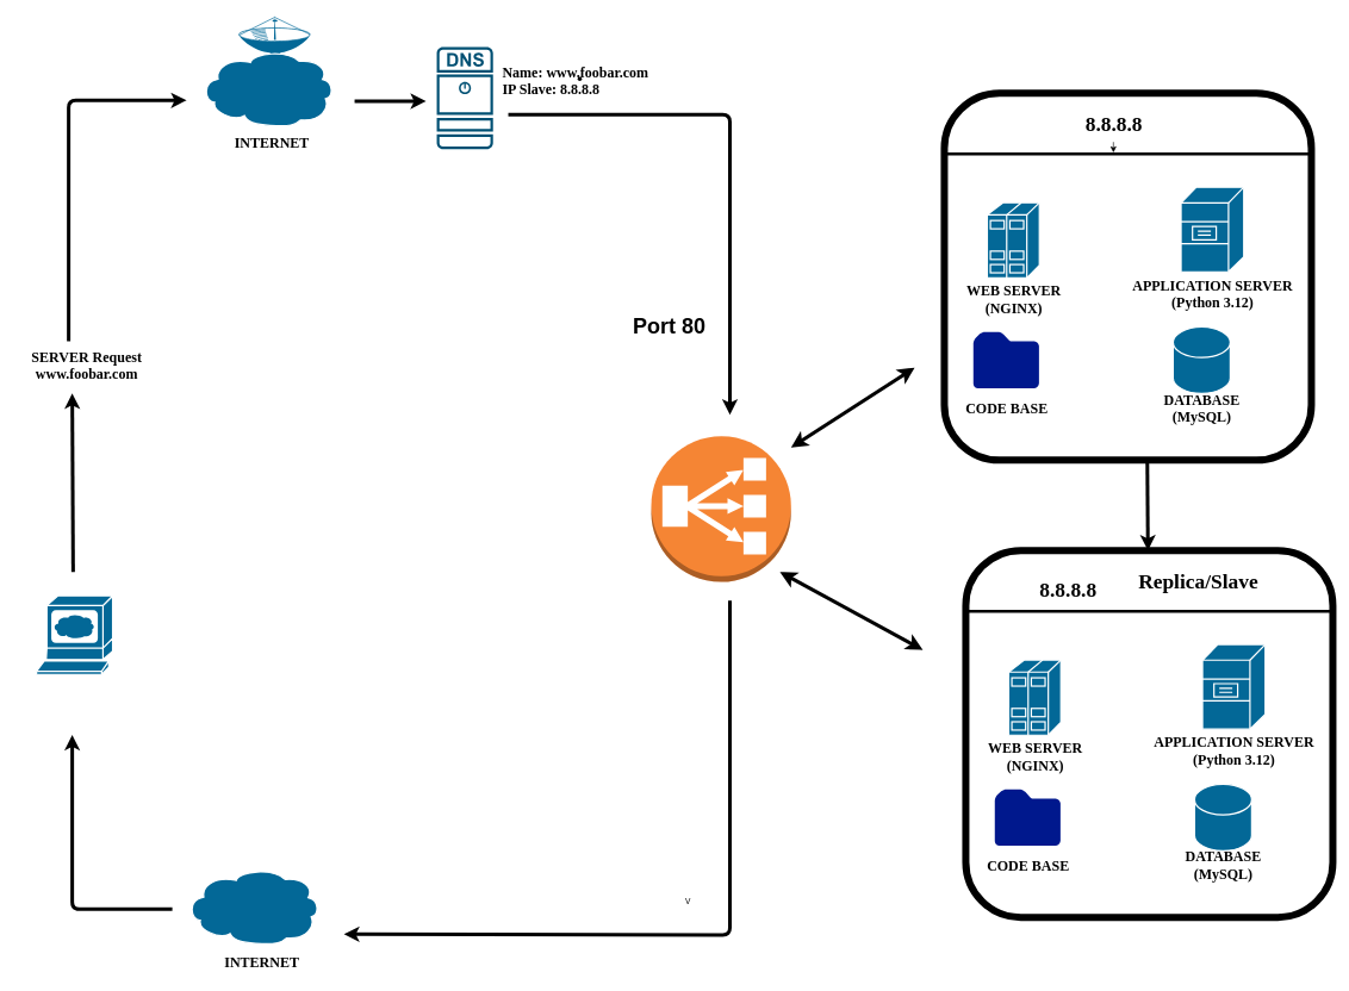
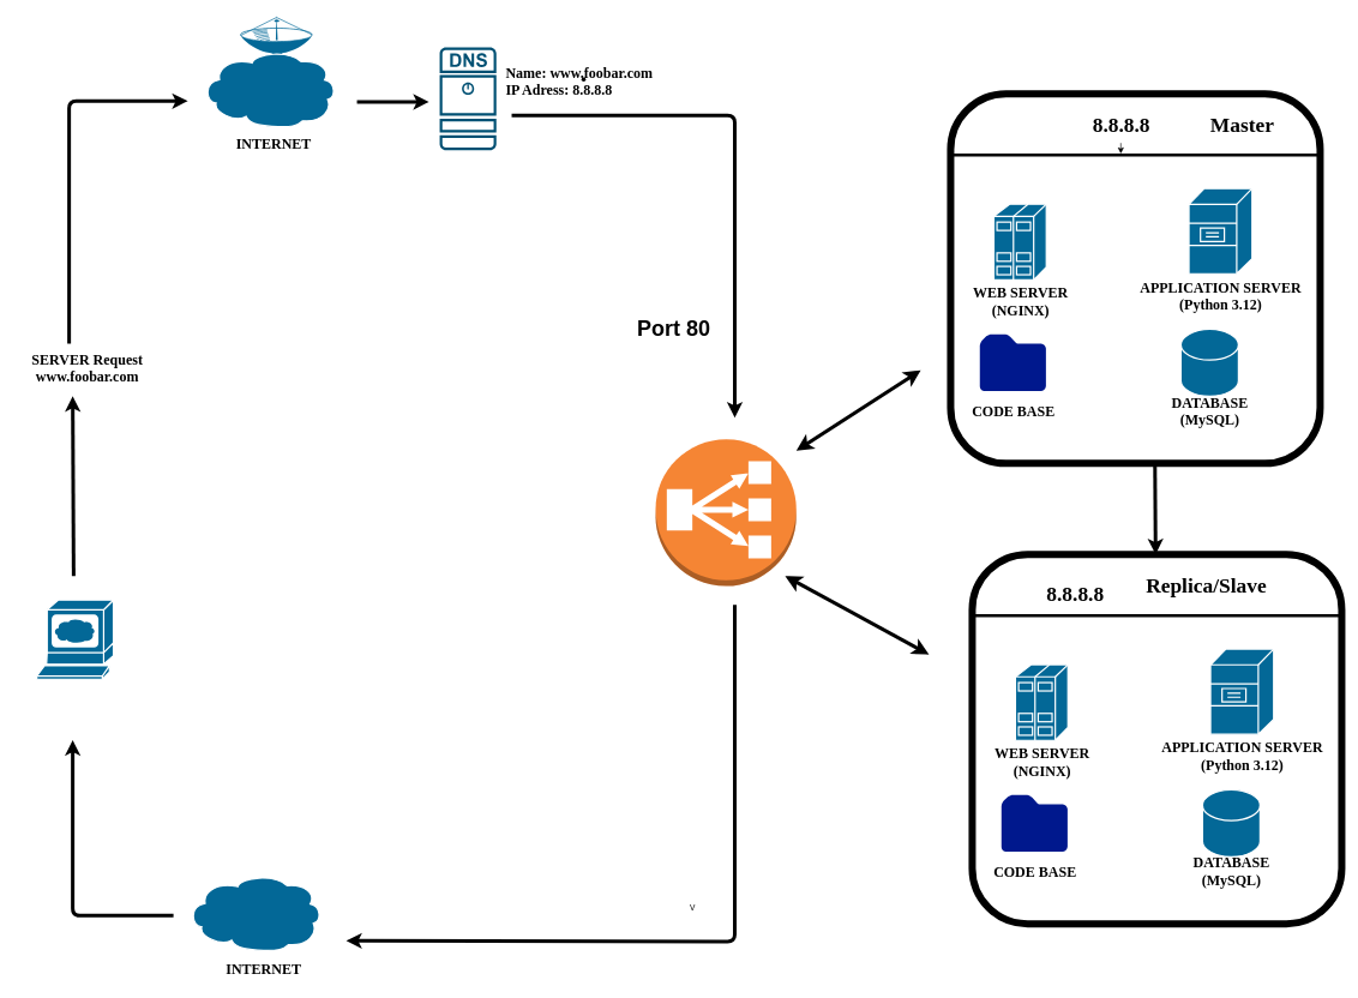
- <mxCell id="21" value="&lt;b&gt;&lt;font style=&quot;font-size: 20px;&quot; face=&quot;Tahoma&quot;&gt;Name: www.foobar.com&lt;br&gt;IP Slave: 8.8.8.8&lt;br&gt;&lt;/font&gt;&lt;/b&gt;" style="text;html=1;align=left;verticalAlign=middle;resizable=0;points=[];autosize=1;strokeColor=none;fillColor=none;rounded=1;" vertex="1" parent="1"><mxGeometry x="700" y="82" width="270" height="60" as="geometry" /></mxCell>
+ <mxCell id="21" value="&lt;b&gt;&lt;font style=&quot;font-size: 20px;&quot; face=&quot;Tahoma&quot;&gt;Name: www.foobar.com&lt;br&gt;IP Adress: 8.8.8.8&lt;br&gt;&lt;/font&gt;&lt;/b&gt;" style="text;html=1;align=left;verticalAlign=middle;resizable=0;points=[];autosize=1;strokeColor=none;fillColor=none;rounded=1;" vertex="1" parent="1"><mxGeometry x="700" y="82" width="270" height="60" as="geometry" /></mxCell>
+ <mxCell id="34" value="&lt;b&gt;&lt;font style=&quot;font-size: 29px;&quot; face=&quot;Tahoma&quot;&gt;Master&lt;/font&gt;&lt;/b&gt;" style="text;html=1;align=center;verticalAlign=middle;resizable=0;points=[];autosize=1;strokeColor=none;fillColor=none;rounded=1;" vertex="1" parent="1"><mxGeometry x="1665" y="148.27" width="120" height="50" as="geometry" /></mxCell>
